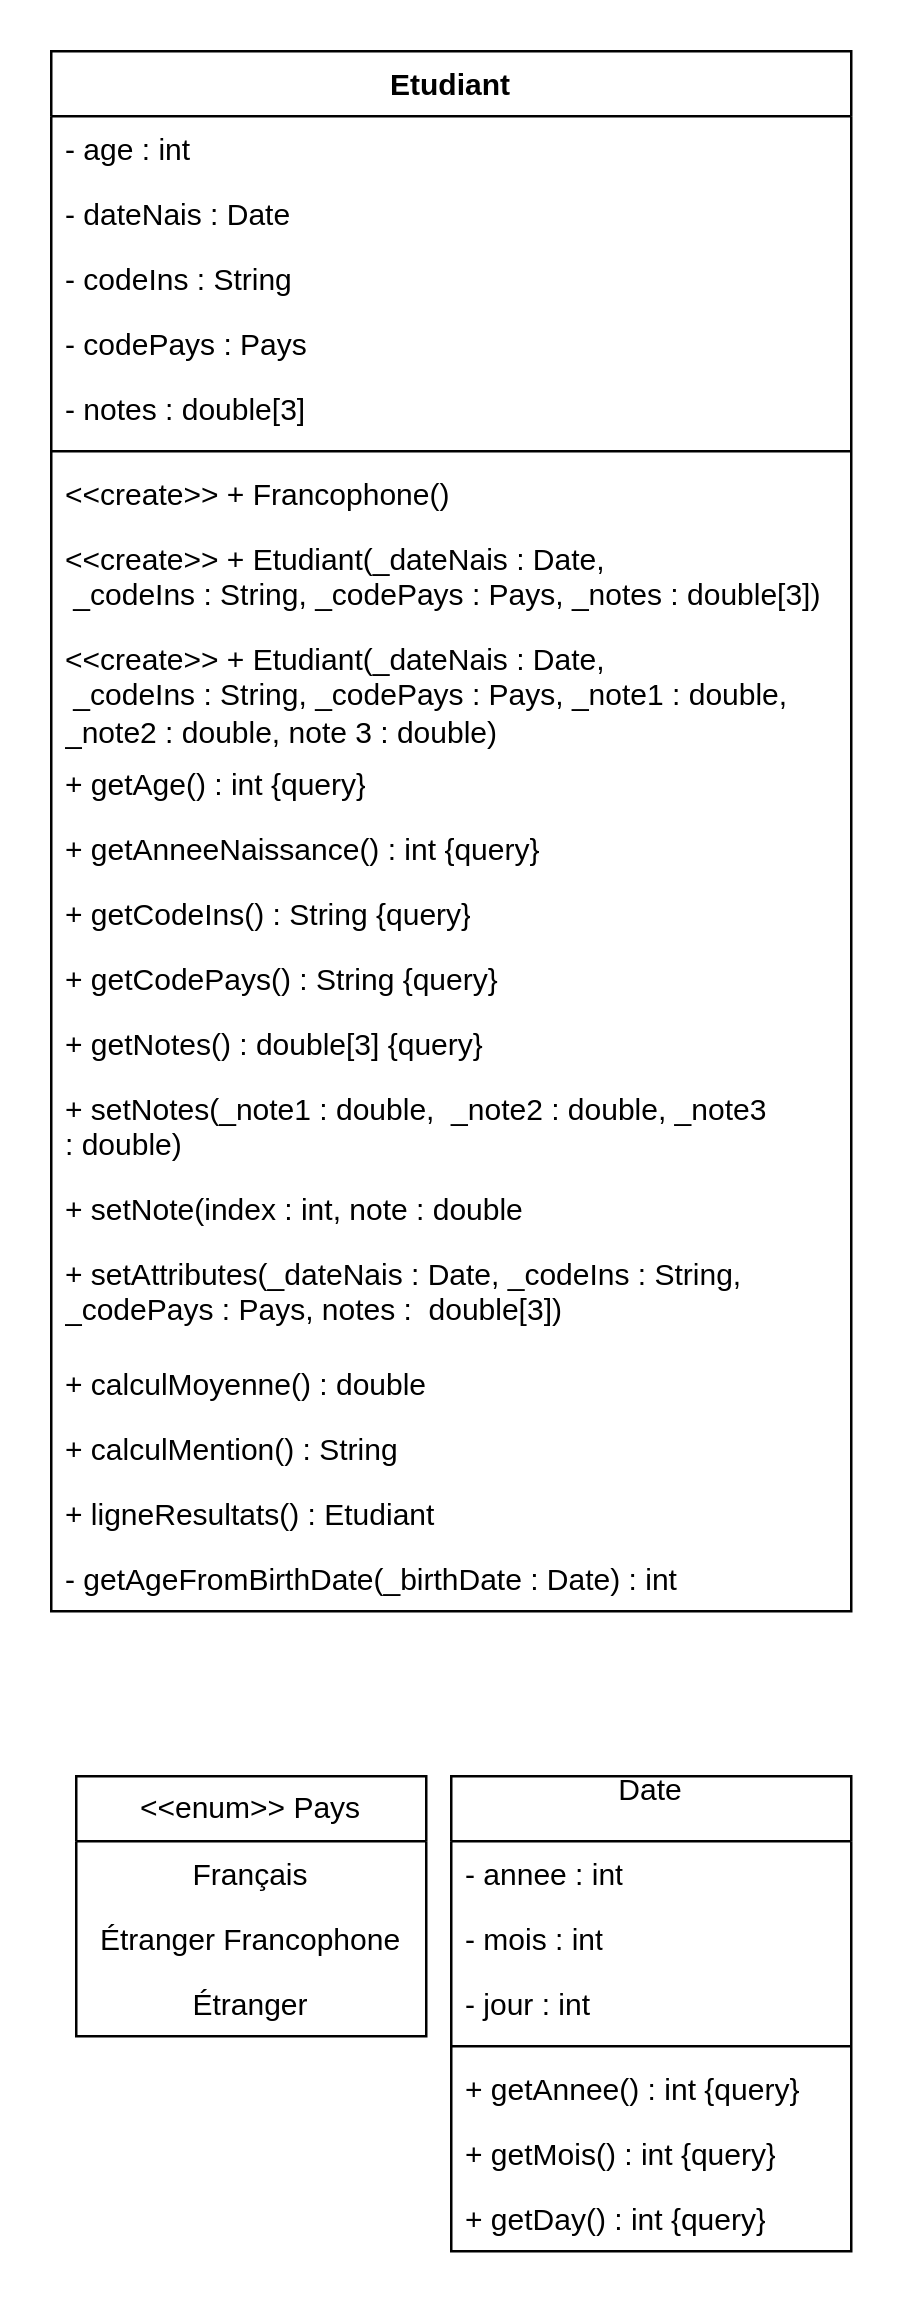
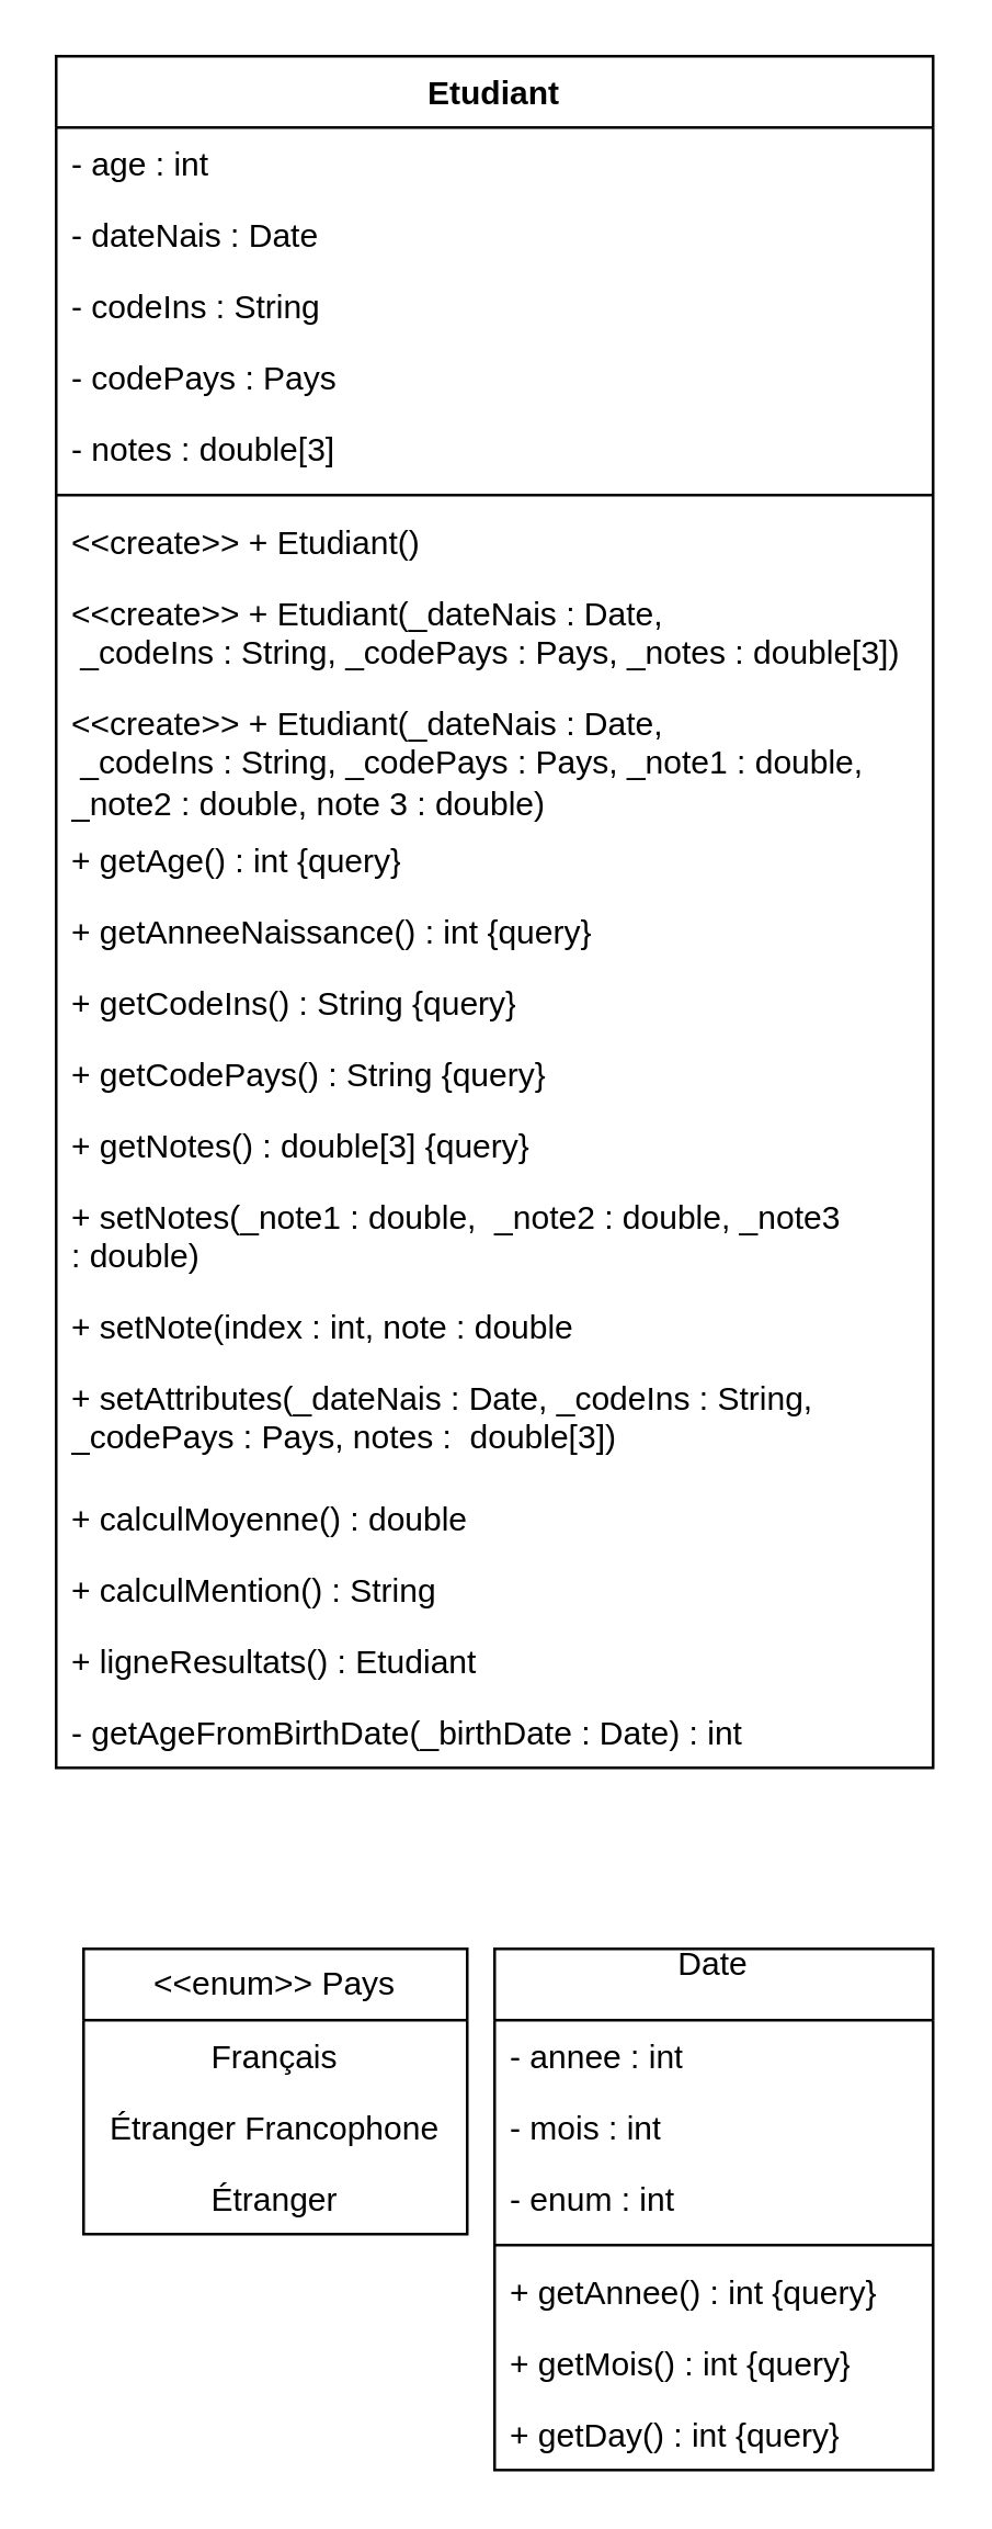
- <mxCell id="9" value="&amp;lt;&amp;lt;create&amp;gt;&amp;gt; + Francophone()" style="text;strokeColor=none;fillColor=none;align=left;verticalAlign=top;spacingLeft=4;spacingRight=4;overflow=hidden;rotatable=0;points=[[0,0.5],[1,0.5]];portConstraint=eastwest;whiteSpace=wrap;html=1;" vertex="1" parent="2"><mxGeometry y="164" width="320" height="26" as="geometry" /></mxCell>
+ <mxCell id="9" value="&amp;lt;&amp;lt;create&amp;gt;&amp;gt; + Etudiant()" style="text;strokeColor=none;fillColor=none;align=left;verticalAlign=top;spacingLeft=4;spacingRight=4;overflow=hidden;rotatable=0;points=[[0,0.5],[1,0.5]];portConstraint=eastwest;whiteSpace=wrap;html=1;" vertex="1" parent="2"><mxGeometry y="164" width="320" height="26" as="geometry" /></mxCell>
- <mxCell id="31" value="- jour : int" style="text;strokeColor=none;fillColor=none;align=left;verticalAlign=top;spacingLeft=4;spacingRight=4;overflow=hidden;rotatable=0;points=[[0,0.5],[1,0.5]];portConstraint=eastwest;whiteSpace=wrap;html=1;" vertex="1" parent="28"><mxGeometry y="78" width="160" height="26" as="geometry" /></mxCell>
+ <mxCell id="31" value="- enum : int" style="text;strokeColor=none;fillColor=none;align=left;verticalAlign=top;spacingLeft=4;spacingRight=4;overflow=hidden;rotatable=0;points=[[0,0.5],[1,0.5]];portConstraint=eastwest;whiteSpace=wrap;html=1;" vertex="1" parent="28"><mxGeometry y="78" width="160" height="26" as="geometry" /></mxCell>
